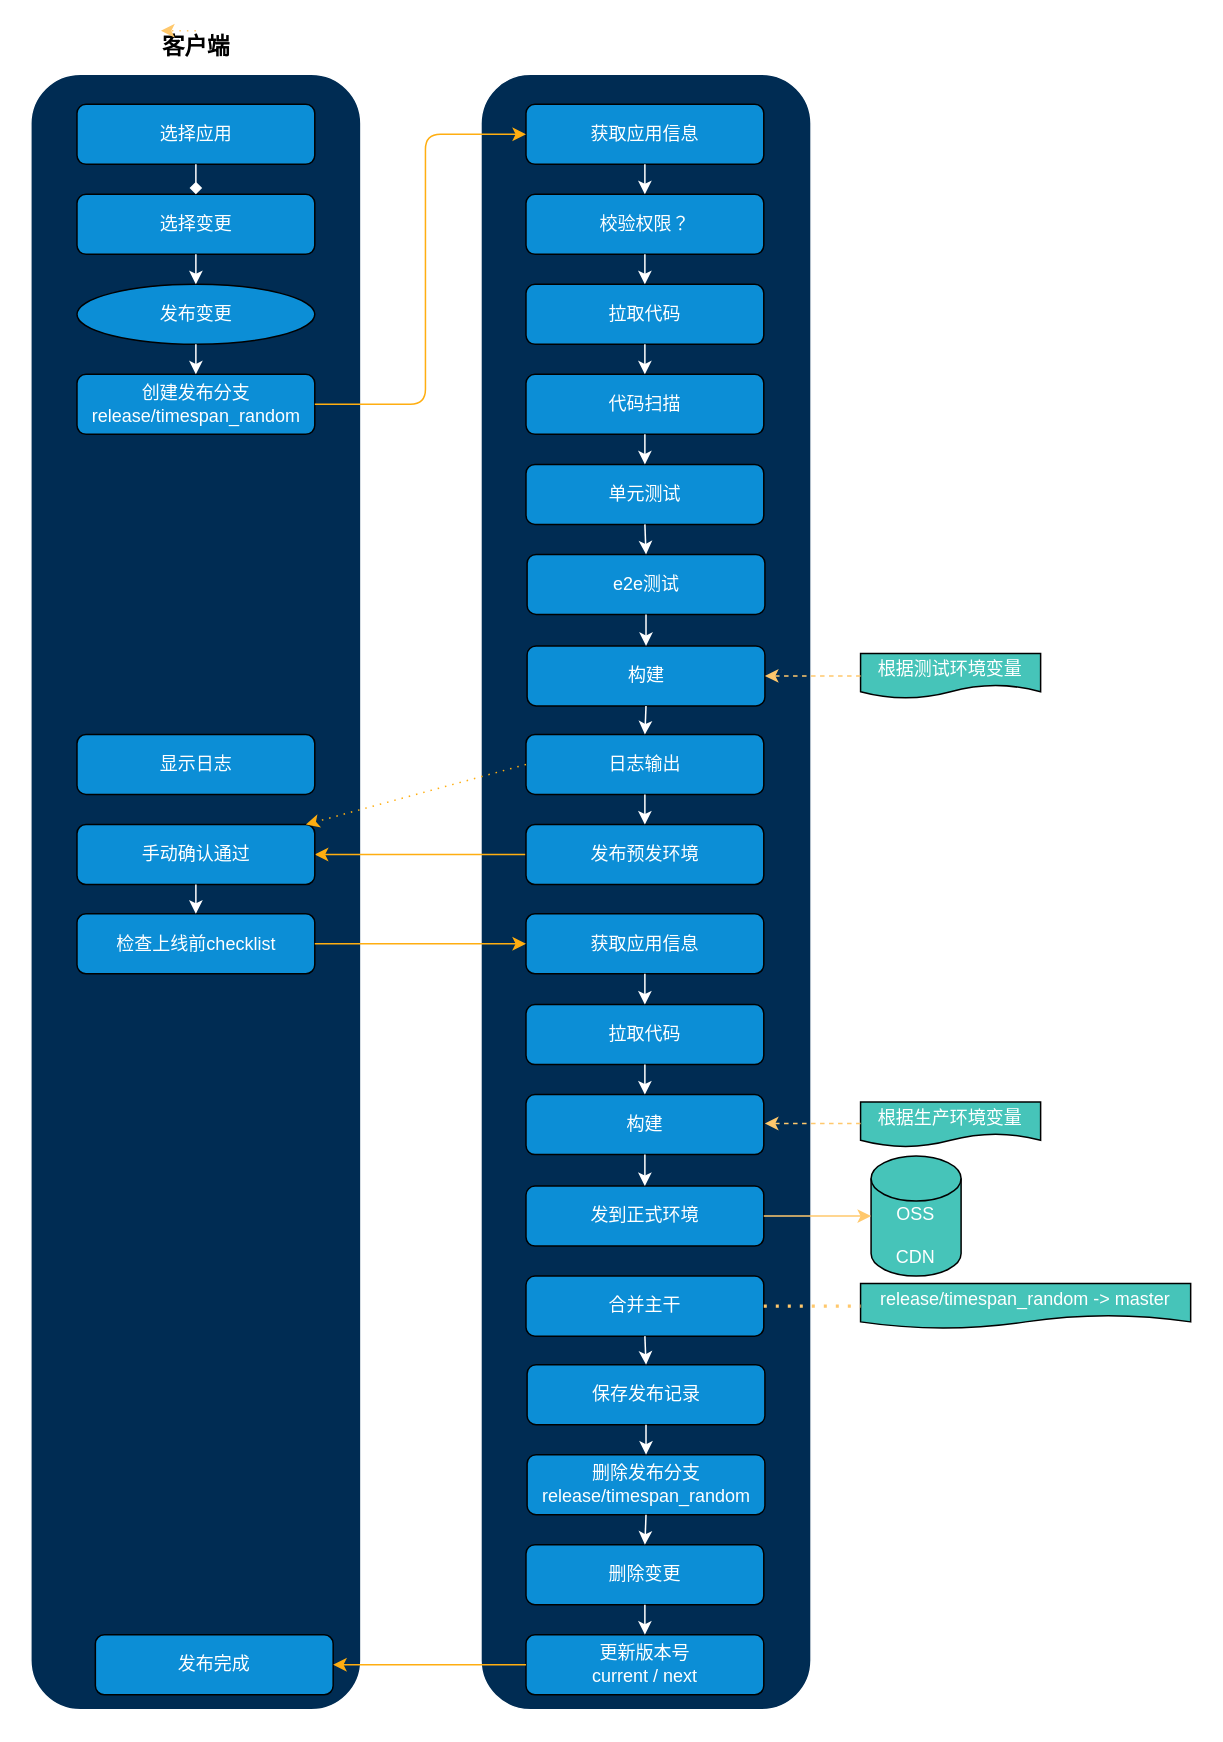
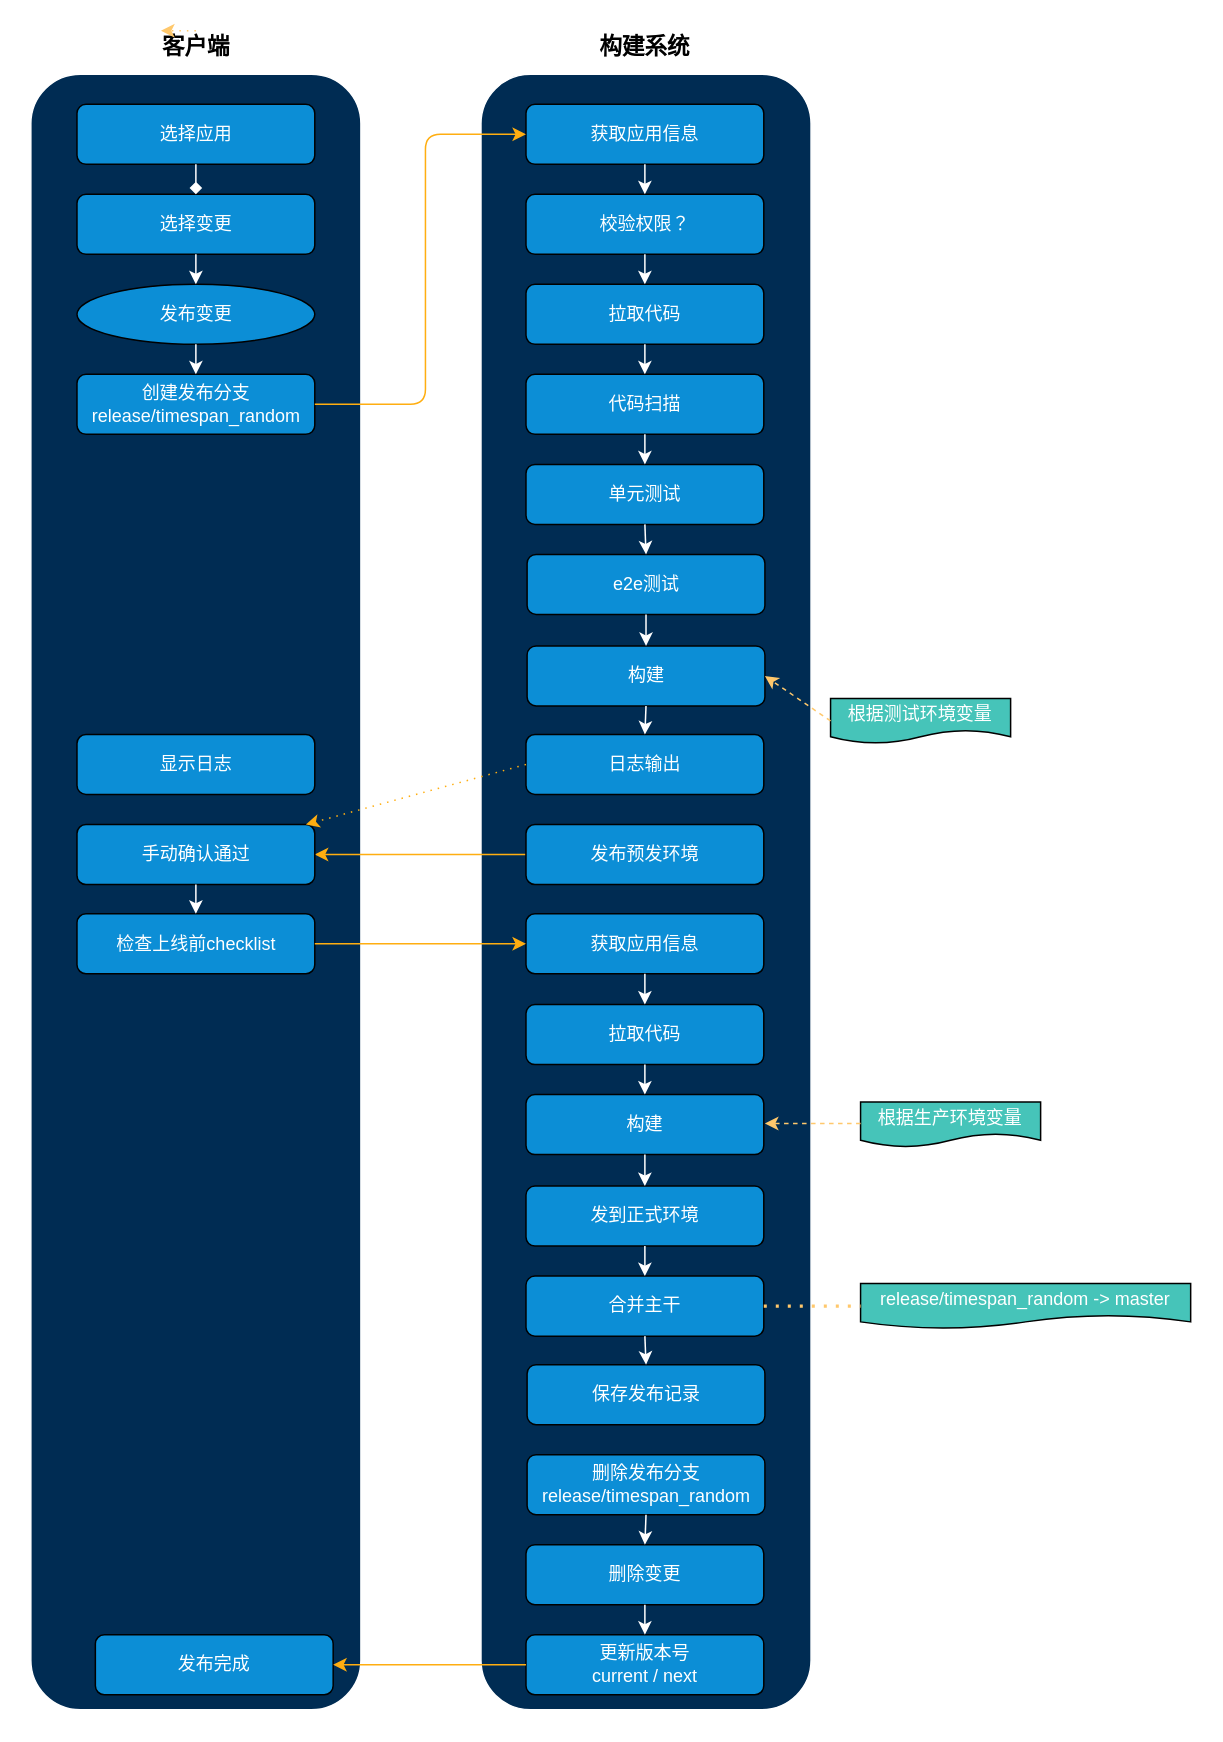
+ <mxCell id="64" value="构建系统" style="text;html=1;strokeColor=none;fillColor=none;align=center;verticalAlign=middle;whiteSpace=wrap;rounded=0;fontSize=15;fontStyle=1" vertex="1" parent="1"><mxGeometry x="382.75" y="20" width="93" height="20" as="geometry" /></mxCell>
- <mxCell id="24" value="根据测试环境变量" style="shape=document;whiteSpace=wrap;html=1;boundedLbl=1;fillColor=#46c4b9;fontColor=#FFFFFF;" vertex="1" parent="1"><mxGeometry x="573" y="435" width="120" height="30" as="geometry" /></mxCell>
+ <mxCell id="24" value="根据测试环境变量" style="shape=document;whiteSpace=wrap;html=1;boundedLbl=1;fillColor=#46c4b9;fontColor=#FFFFFF;" vertex="1" parent="1"><mxGeometry x="553" y="465" width="120" height="30" as="geometry" /></mxCell>
- <mxCell id="46" value="" style="endArrow=classic;html=1;exitX=0.5;exitY=1;exitDx=0;exitDy=0;entryX=0.5;entryY=0;entryDx=0;entryDy=0;strokeColor=#FFFFFF;" edge="1" parent="1" source="15" target="18"><mxGeometry width="50" height="50" relative="1" as="geometry"><mxPoint x="143" y="459" as="sourcePoint" /><mxPoint x="193" y="409" as="targetPoint" /></mxGeometry></mxCell>
- <mxCell id="60" value="" style="endArrow=classic;html=1;exitX=1;exitY=0.5;exitDx=0;exitDy=0;entryX=0;entryY=0.5;entryDx=0;entryDy=0;entryPerimeter=0;strokeColor=#ffc86c;" edge="1" parent="1" source="26" target="27"><mxGeometry width="50" height="50" relative="1" as="geometry"><mxPoint x="543" y="829" as="sourcePoint" /><mxPoint x="593" y="779" as="targetPoint" /></mxGeometry></mxCell>
- <mxCell id="27" value="OSS&lt;br&gt;&lt;br&gt;CDN" style="shape=cylinder3;whiteSpace=wrap;html=1;boundedLbl=1;backgroundOutline=1;size=15;fillColor=#46c4b9;fontColor=#FFFFFF;" vertex="1" parent="1"><mxGeometry x="580" y="770" width="60" height="80" as="geometry" /></mxCell>
+ <mxCell id="53" value="" style="endArrow=classic;html=1;exitX=0.5;exitY=1;exitDx=0;exitDy=0;entryX=0.5;entryY=0;entryDx=0;entryDy=0;strokeColor=#FFFFFF;" edge="1" parent="1" source="26" target="28"><mxGeometry width="50" height="50" relative="1" as="geometry"><mxPoint x="73" y="919" as="sourcePoint" /><mxPoint x="123" y="869" as="targetPoint" /></mxGeometry></mxCell>
- <mxCell id="55" value="" style="endArrow=classic;html=1;exitX=0.5;exitY=1;exitDx=0;exitDy=0;entryX=0.5;entryY=0;entryDx=0;entryDy=0;strokeColor=#FFFFFF;" edge="1" parent="1" source="30" target="31"><mxGeometry width="50" height="50" relative="1" as="geometry"><mxPoint x="13" y="989" as="sourcePoint" /><mxPoint x="63" y="939" as="targetPoint" /></mxGeometry></mxCell>
